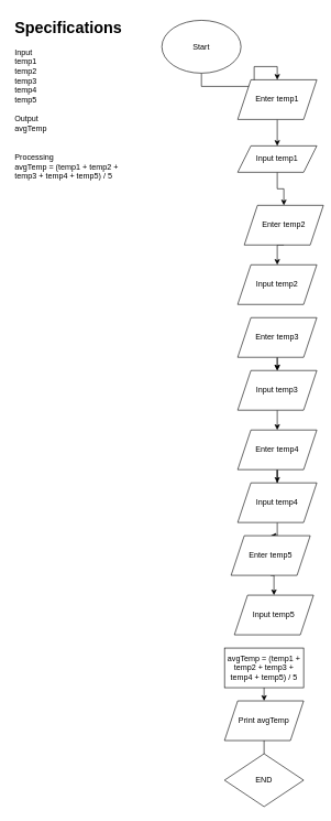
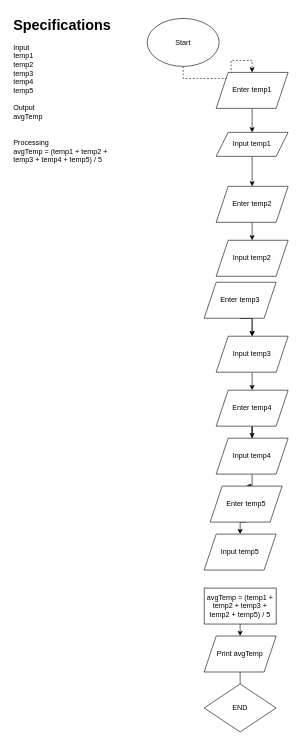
- <mxCell id="2" style="edgeStyle=orthogonalEdgeStyle;rounded=0;orthogonalLoop=1;jettySize=auto;html=1;exitX=0.5;exitY=1;exitDx=0;exitDy=0;entryX=0.5;entryY=0;entryDx=0;entryDy=0;" parent="1" source="3" target="5" edge="1"><mxGeometry relative="1" as="geometry" /></mxCell>
+ <mxCell id="2" style="edgeStyle=orthogonalEdgeStyle;rounded=0;orthogonalLoop=1;jettySize=auto;html=1;exitX=0.5;exitY=1;exitDx=0;exitDy=0;entryX=0.5;entryY=0;entryDx=0;entryDy=0;dashed=1;" parent="1" source="3" target="5" edge="1"><mxGeometry relative="1" as="geometry" /></mxCell>
- <mxCell id="9" value="Enter temp2" style="shape=parallelogram;perimeter=parallelogramPerimeter;whiteSpace=wrap;html=1;fixedSize=1;" parent="1" vertex="1"><mxGeometry x="370" y="310" width="120" height="60" as="geometry" /></mxCell>
+ <mxCell id="9" value="Enter temp2" style="shape=parallelogram;perimeter=parallelogramPerimeter;whiteSpace=wrap;html=1;fixedSize=1;" parent="1" vertex="1"><mxGeometry x="360" y="310" width="120" height="60" as="geometry" /></mxCell>
- <mxCell id="13" value="Enter temp3" style="shape=parallelogram;perimeter=parallelogramPerimeter;whiteSpace=wrap;html=1;fixedSize=1;" parent="1" vertex="1"><mxGeometry x="360" y="480" width="120" height="60" as="geometry" /></mxCell>
+ <mxCell id="13" value="Enter temp3" style="shape=parallelogram;perimeter=parallelogramPerimeter;whiteSpace=wrap;html=1;fixedSize=1;" parent="1" vertex="1"><mxGeometry x="340" y="470" width="120" height="60" as="geometry" /></mxCell>
- <mxCell id="22" value="Input temp5" style="shape=parallelogram;perimeter=parallelogramPerimeter;whiteSpace=wrap;html=1;fixedSize=1;" parent="1" vertex="1"><mxGeometry x="355" y="900" width="120" height="60" as="geometry" /></mxCell>
+ <mxCell id="22" value="Input temp5" style="shape=parallelogram;perimeter=parallelogramPerimeter;whiteSpace=wrap;html=1;fixedSize=1;" parent="1" vertex="1"><mxGeometry x="340" y="890" width="120" height="60" as="geometry" /></mxCell>
- <mxCell id="24" value="avgTemp = (temp1 + temp2 + temp3 + temp4 + temp5) / 5" style="rounded=0;whiteSpace=wrap;html=1;" parent="1" vertex="1"><mxGeometry x="340" y="980" width="120" height="60" as="geometry" /></mxCell>
+ <mxCell id="24" value="avgTemp = (temp1 + temp2 + temp3 + temp2 + temp5) / 5" style="rounded=0;whiteSpace=wrap;html=1;" parent="1" vertex="1"><mxGeometry x="340" y="980" width="120" height="60" as="geometry" /></mxCell>
